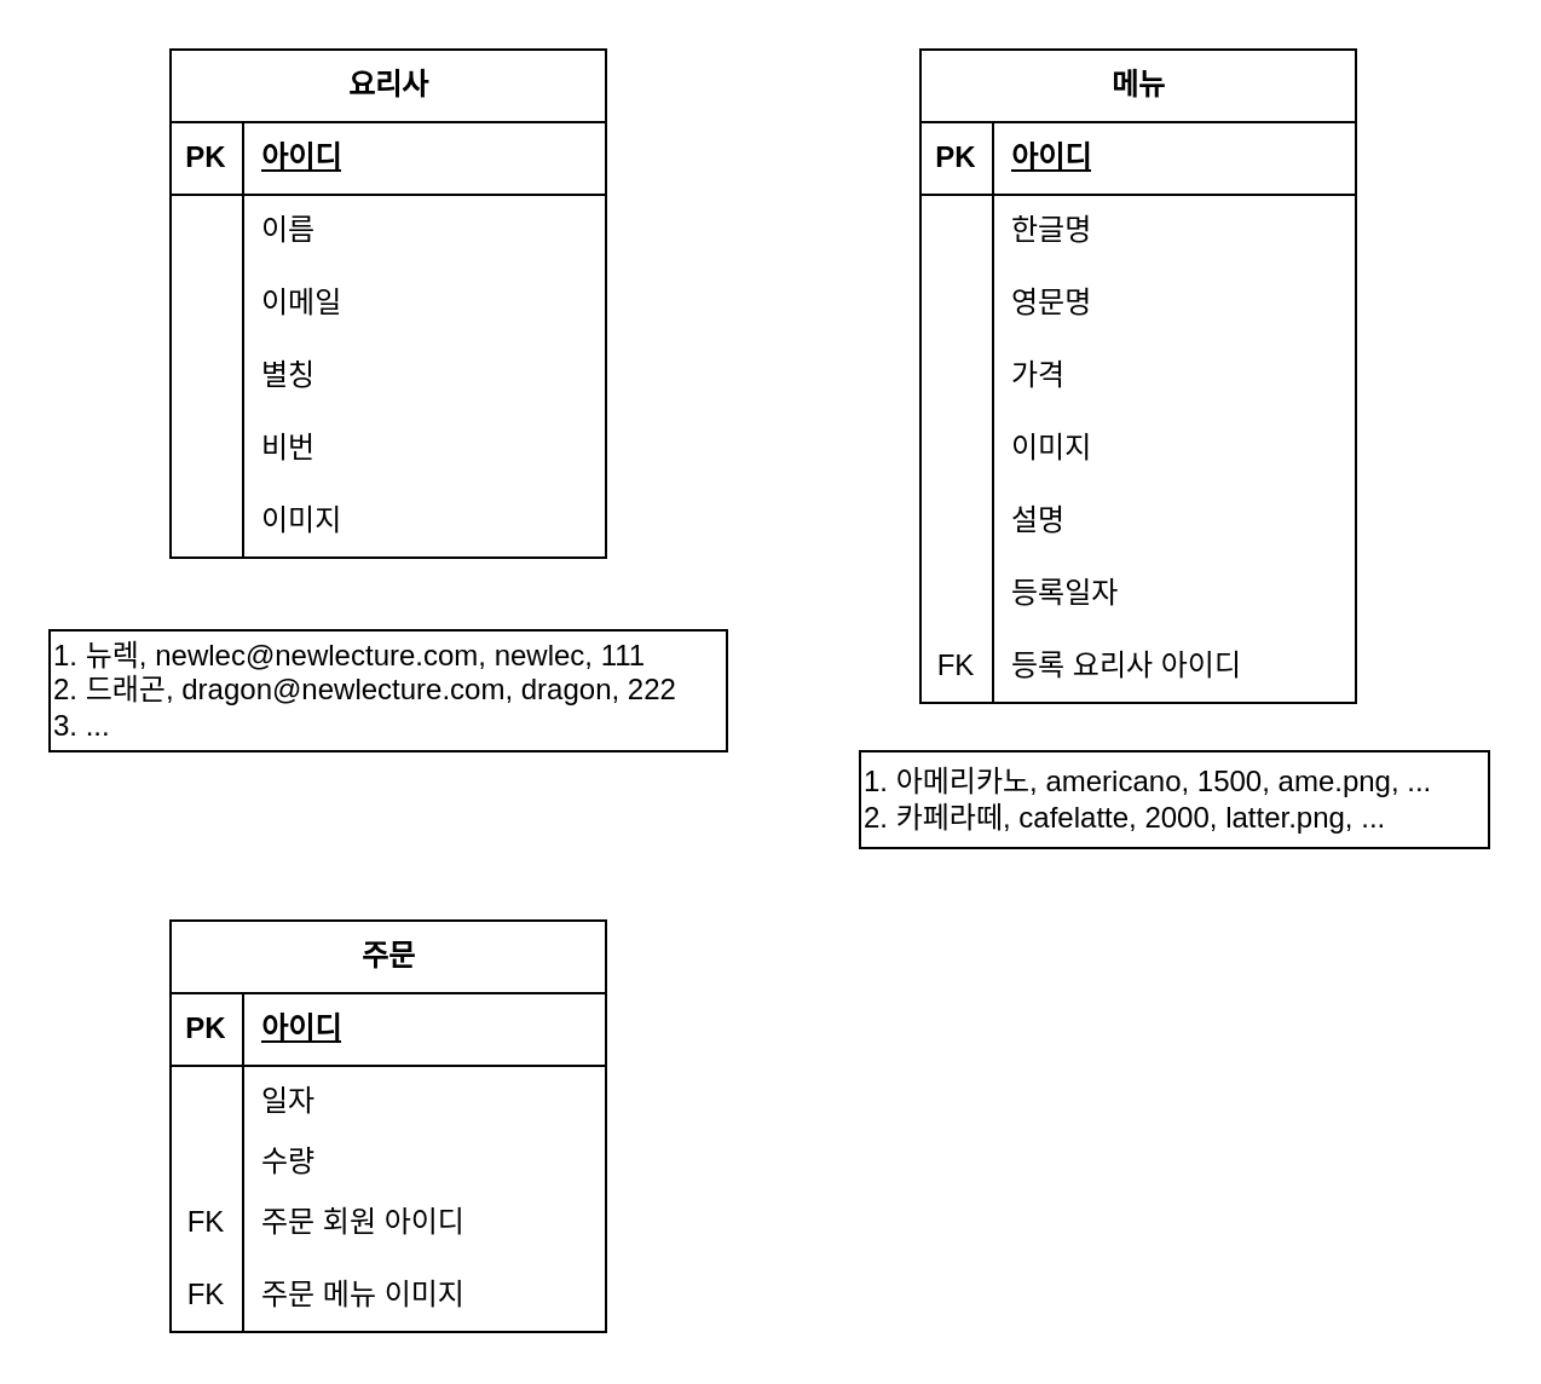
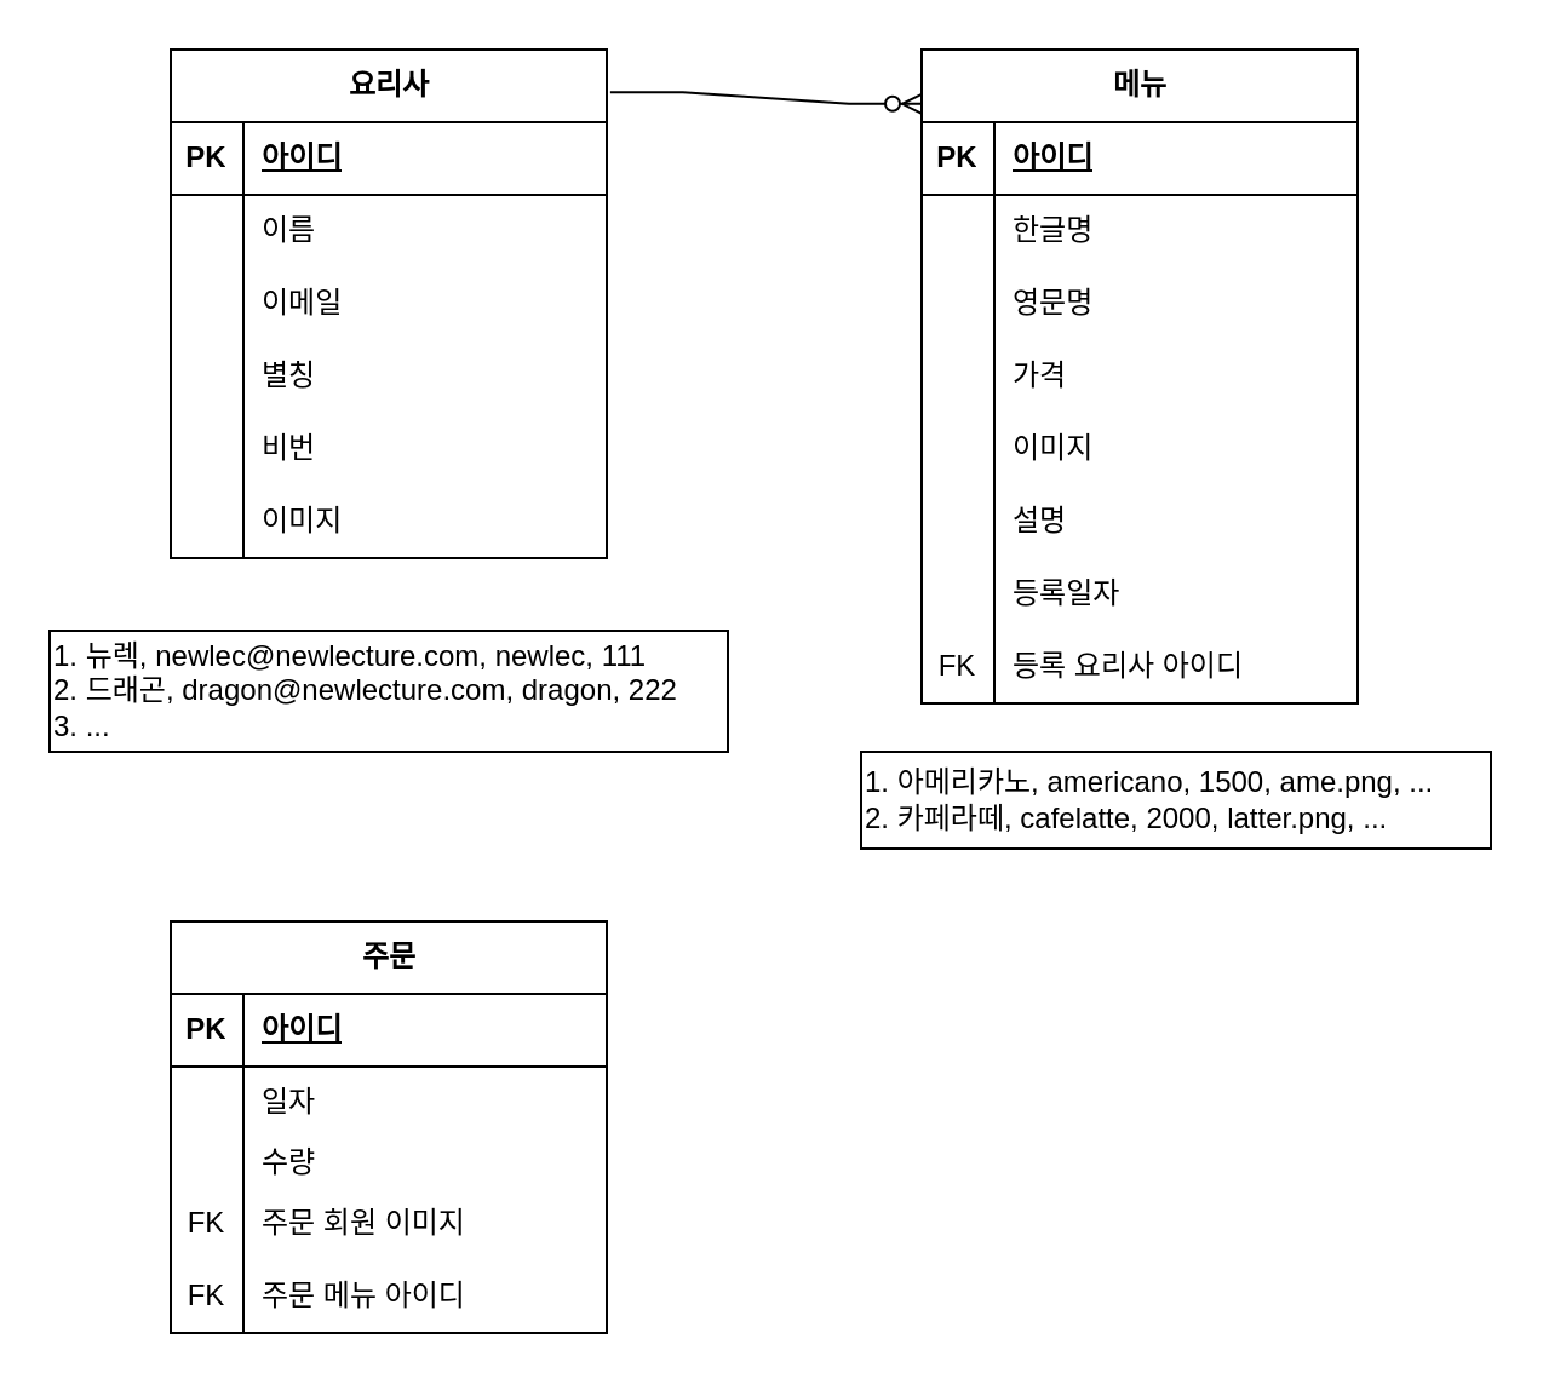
+ <mxCell id="62" value="" style="edgeStyle=entityRelationEdgeStyle;fontSize=12;html=1;endArrow=ERzeroToMany;endFill=1;rounded=0;exitX=1.008;exitY=0.084;exitDx=0;exitDy=0;exitPerimeter=0;entryX=0;entryY=0.083;entryDx=0;entryDy=0;entryPerimeter=0;" edge="1" parent="1" source="2" target="21"><mxGeometry width="100" height="100" relative="1" as="geometry"><mxPoint x="330" y="240" as="sourcePoint" /><mxPoint x="430" y="140" as="targetPoint" /><Array as="points"><mxPoint x="370" y="30" /><mxPoint x="350" y="30" /></Array></mxGeometry></mxCell>
- <mxCell id="58" value="주문 회원 아이디" style="shape=partialRectangle;connectable=0;fillColor=none;top=0;left=0;bottom=0;right=0;align=left;spacingLeft=6;overflow=hidden;whiteSpace=wrap;html=1;" vertex="1" parent="56"><mxGeometry x="30" width="150" height="30" as="geometry"><mxRectangle width="150" height="30" as="alternateBounds" /></mxGeometry></mxCell>
+ <mxCell id="58" value="주문 회원 이미지" style="shape=partialRectangle;connectable=0;fillColor=none;top=0;left=0;bottom=0;right=0;align=left;spacingLeft=6;overflow=hidden;whiteSpace=wrap;html=1;" vertex="1" parent="56"><mxGeometry x="30" width="150" height="30" as="geometry"><mxRectangle width="150" height="30" as="alternateBounds" /></mxGeometry></mxCell>
- <mxCell id="61" value="주문 메뉴 이미지" style="shape=partialRectangle;connectable=0;fillColor=none;top=0;left=0;bottom=0;right=0;align=left;spacingLeft=6;overflow=hidden;whiteSpace=wrap;html=1;" vertex="1" parent="59"><mxGeometry x="30" width="150" height="30" as="geometry"><mxRectangle width="150" height="30" as="alternateBounds" /></mxGeometry></mxCell>
+ <mxCell id="61" value="주문 메뉴 아이디" style="shape=partialRectangle;connectable=0;fillColor=none;top=0;left=0;bottom=0;right=0;align=left;spacingLeft=6;overflow=hidden;whiteSpace=wrap;html=1;" vertex="1" parent="59"><mxGeometry x="30" width="150" height="30" as="geometry"><mxRectangle width="150" height="30" as="alternateBounds" /></mxGeometry></mxCell>
